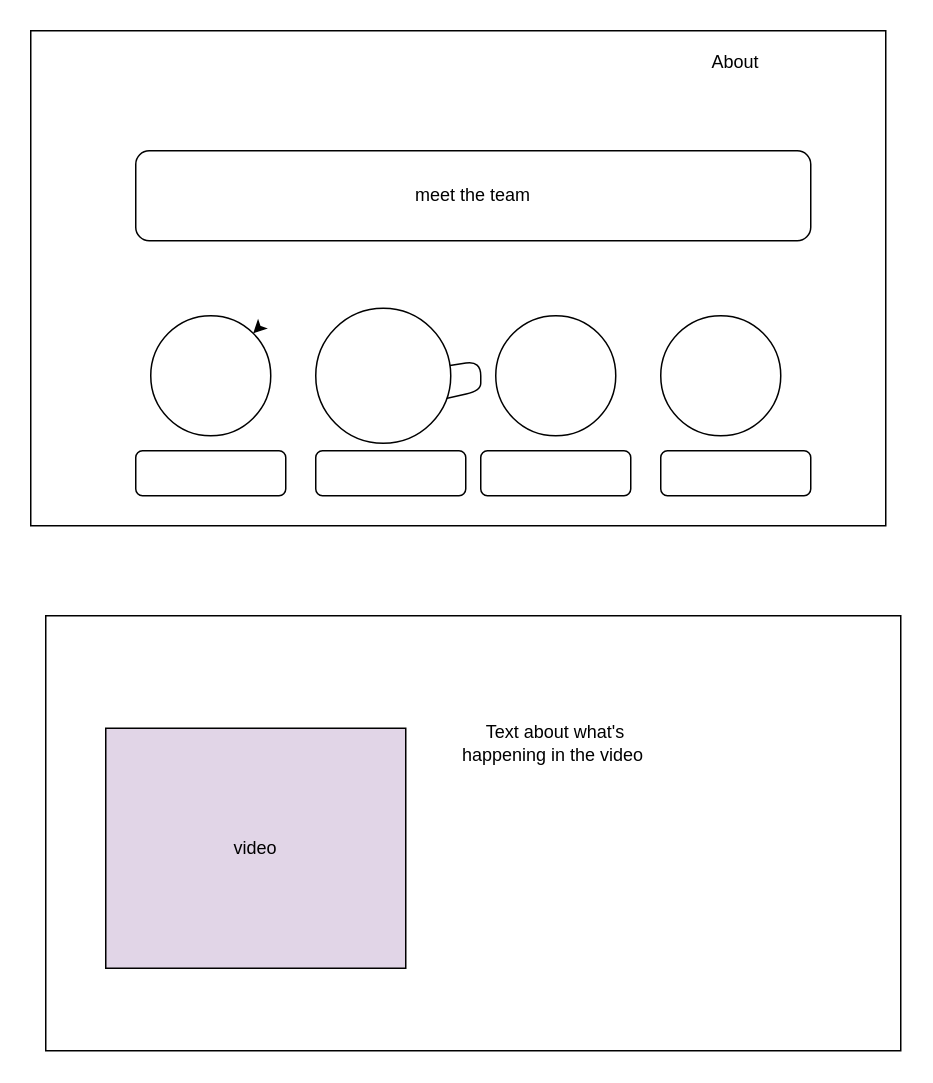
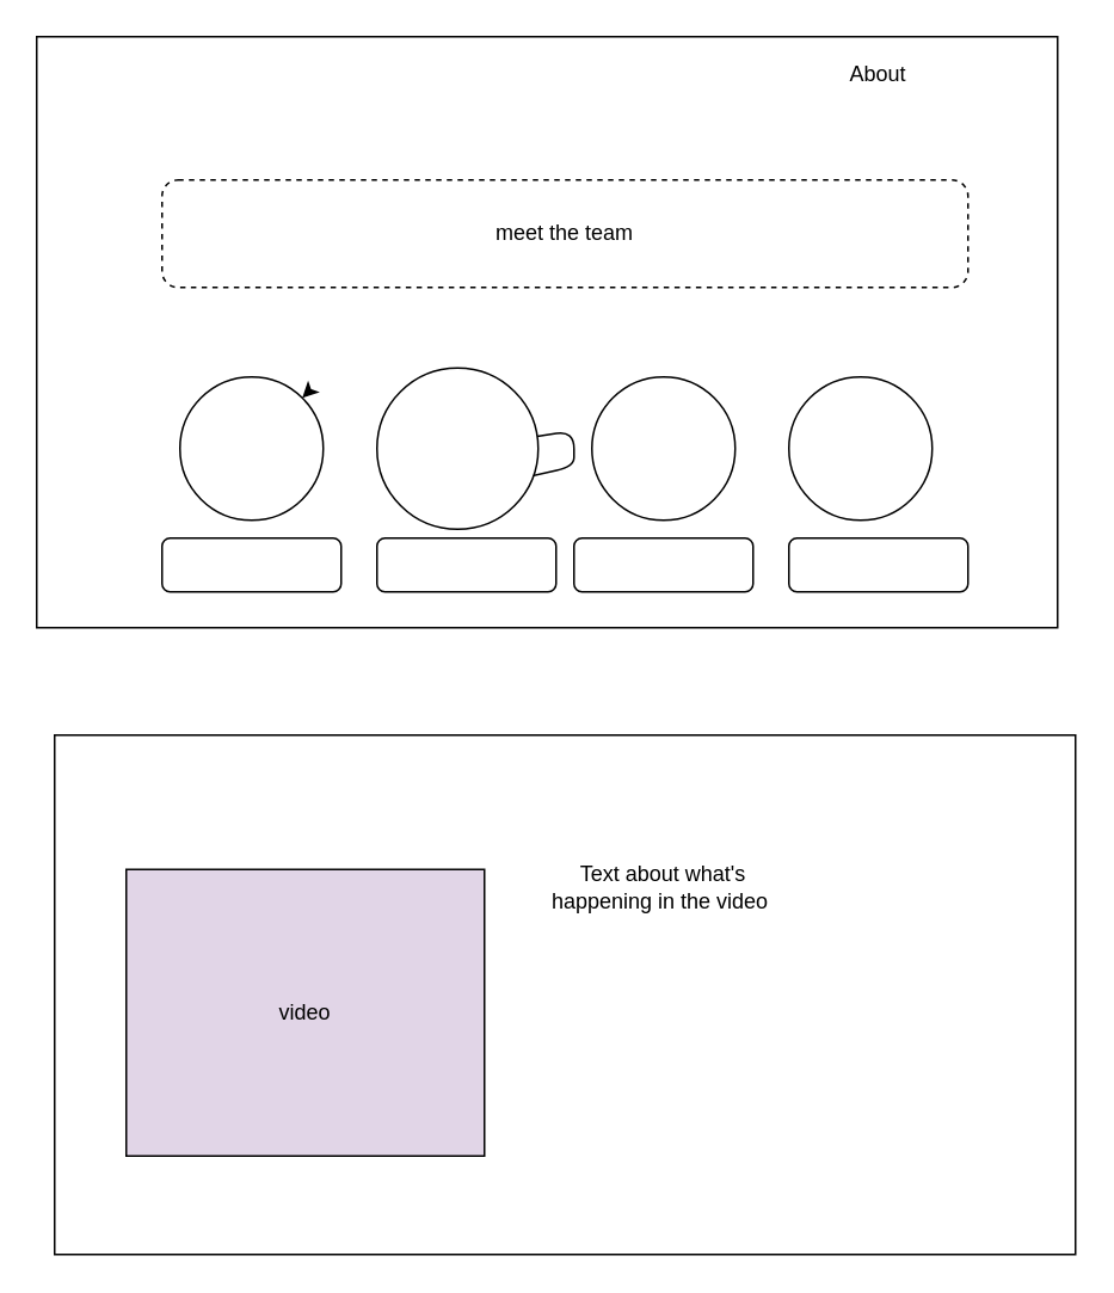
- <mxCell id="9" value="meet the team" style="rounded=1;whiteSpace=wrap;html=1;" vertex="1" parent="1"><mxGeometry x="90" y="100" width="450" height="60" as="geometry" /></mxCell>
+ <mxCell id="9" value="meet the team" style="rounded=1;whiteSpace=wrap;html=1;dashed=1;" vertex="1" parent="1"><mxGeometry x="90" y="100" width="450" height="60" as="geometry" /></mxCell>
